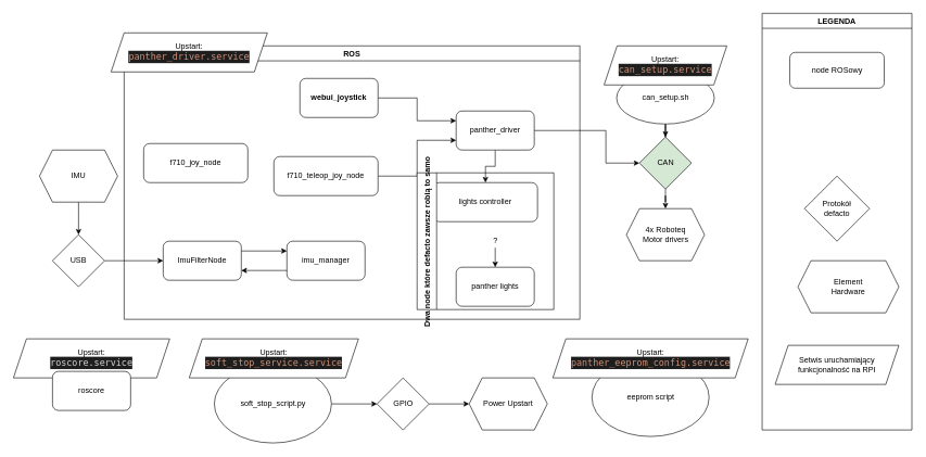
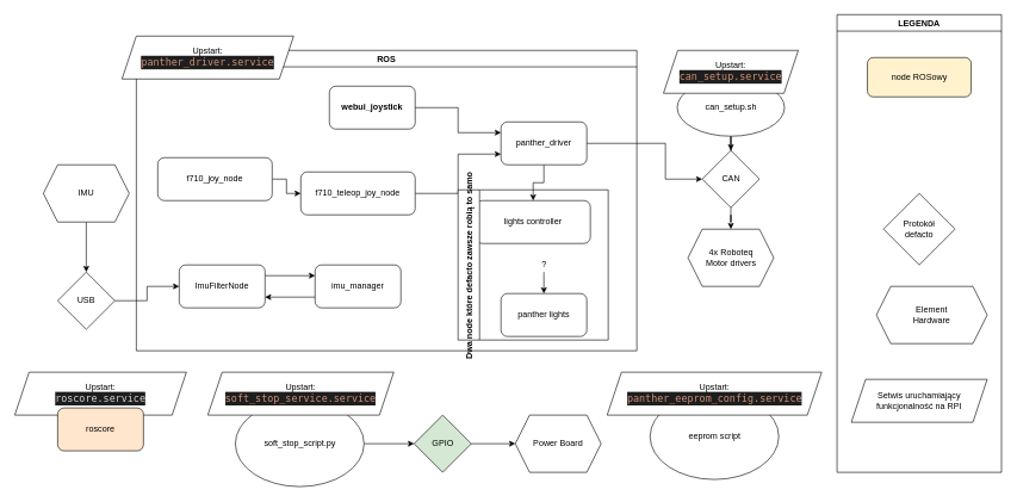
- <mxCell id="33" value="node ROSowy" style="rounded=1;whiteSpace=wrap;html=1;" parent="32" vertex="1"><mxGeometry x="42.5" y="60" width="145" height="55" as="geometry" /></mxCell>
+ <mxCell id="33" value="node ROSowy" style="rounded=1;whiteSpace=wrap;html=1;fillColor=#fff2cc;" parent="32" vertex="1"><mxGeometry x="42.5" y="60" width="145" height="55" as="geometry" /></mxCell>
- <mxCell id="23" value="CAN" style="rhombus;whiteSpace=wrap;html=1;fillColor=#d5e8d4;" parent="1" vertex="1"><mxGeometry x="981.5" y="210" width="80" height="80" as="geometry" /></mxCell>
+ <mxCell id="23" value="CAN" style="rhombus;whiteSpace=wrap;html=1;" parent="1" vertex="1"><mxGeometry x="981.5" y="210" width="80" height="80" as="geometry" /></mxCell>
+ <mxCell id="12" style="edgeStyle=orthogonalEdgeStyle;rounded=0;orthogonalLoop=1;jettySize=auto;html=1;entryX=0;entryY=0.5;entryDx=0;entryDy=0;" parent="1" source="13" target="5" edge="1"><mxGeometry relative="1" as="geometry" /></mxCell>
- <mxCell id="38" value="USB" style="rhombus;whiteSpace=wrap;html=1;" parent="1" vertex="1"><mxGeometry x="80" y="360" width="80" height="80" as="geometry" /></mxCell>
+ <mxCell id="38" value="USB" style="rhombus;whiteSpace=wrap;html=1;" parent="1" vertex="1"><mxGeometry x="80" y="380" width="80" height="80" as="geometry" /></mxCell>
- <mxCell id="46" value="roscore" style="rounded=1;whiteSpace=wrap;html=1;" parent="1" vertex="1"><mxGeometry x="80" y="570" width="120" height="60" as="geometry" /></mxCell>
+ <mxCell id="46" value="roscore" style="rounded=1;whiteSpace=wrap;html=1;fillColor=#ffe6cc;" parent="1" vertex="1"><mxGeometry x="80" y="570" width="120" height="60" as="geometry" /></mxCell>
- <mxCell id="25" value="GPIO" style="rhombus;whiteSpace=wrap;html=1;" parent="1" vertex="1"><mxGeometry x="578.5" y="580" width="80" height="80" as="geometry" /></mxCell>
+ <mxCell id="25" value="GPIO" style="rhombus;whiteSpace=wrap;html=1;fillColor=#d5e8d4;" parent="1" vertex="1"><mxGeometry x="578.5" y="580" width="80" height="80" as="geometry" /></mxCell>
- <mxCell id="39" value="Power Upstart" style="shape=hexagon;perimeter=hexagonPerimeter2;whiteSpace=wrap;html=1;fixedSize=1;" parent="1" vertex="1"><mxGeometry x="720" y="580" width="120" height="80" as="geometry" /></mxCell>
+ <mxCell id="39" value="Power Board" style="shape=hexagon;perimeter=hexagonPerimeter2;whiteSpace=wrap;html=1;fixedSize=1;" parent="1" vertex="1"><mxGeometry x="720" y="580" width="120" height="80" as="geometry" /></mxCell>
